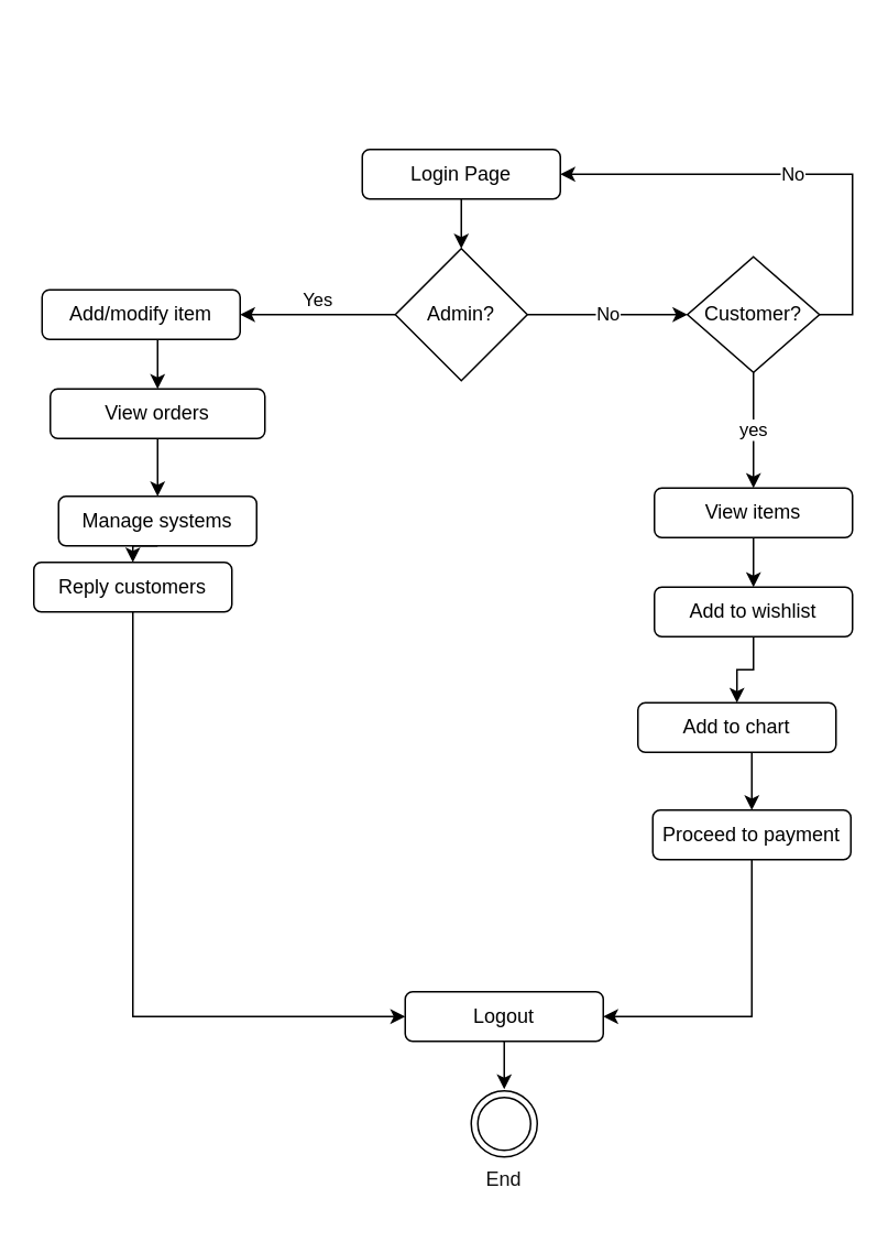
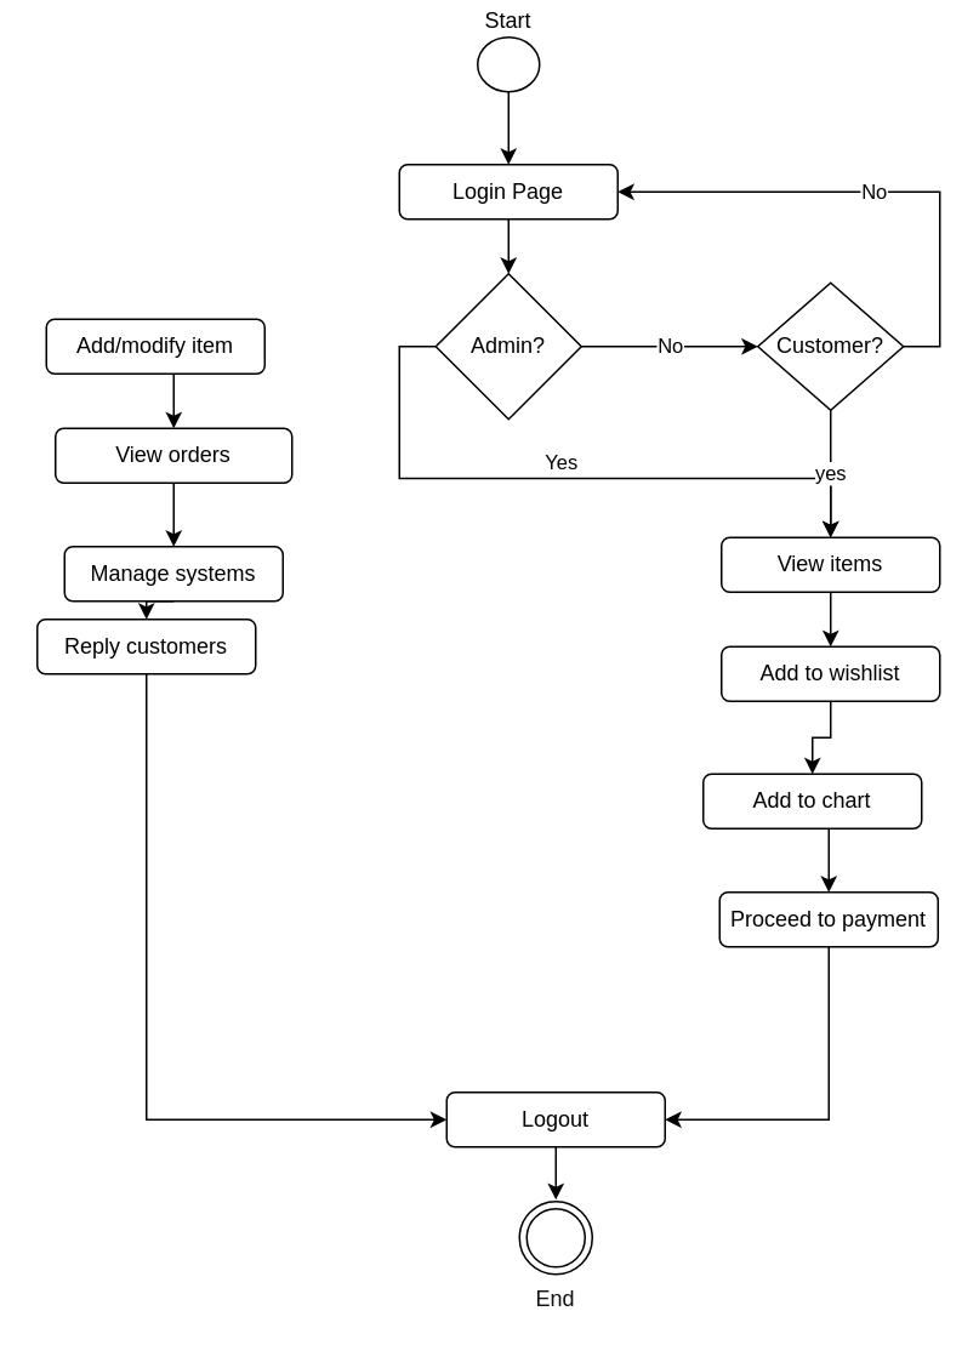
+ <mxCell id="3" value="Start&lt;br&gt;" style="ellipse;whiteSpace=wrap;html=1;fillColor=none;verticalAlign=bottom;labelPosition=center;verticalLabelPosition=top;align=center;" parent="1" vertex="1"><mxGeometry x="262" y="20" width="34" height="30" as="geometry" /></mxCell>
+ <mxCell id="2" style="edgeStyle=orthogonalEdgeStyle;rounded=0;orthogonalLoop=1;jettySize=auto;html=1;exitX=0.5;exitY=1;exitDx=0;exitDy=0;" parent="1" source="3" target="5" edge="1"><mxGeometry relative="1" as="geometry" /></mxCell>
- <mxCell id="6" value="Yes" style="edgeStyle=orthogonalEdgeStyle;rounded=0;orthogonalLoop=1;jettySize=auto;html=1;exitX=0;exitY=0.5;exitDx=0;exitDy=0;entryX=1;entryY=0.5;entryDx=0;entryDy=0;verticalAlign=bottom;" parent="1" source="8" target="10" edge="1"><mxGeometry relative="1" as="geometry" /></mxCell>
+ <mxCell id="6" value="Yes" style="edgeStyle=orthogonalEdgeStyle;rounded=0;orthogonalLoop=1;jettySize=auto;html=1;exitX=0;exitY=0.5;exitDx=0;exitDy=0;verticalAlign=bottom;" parent="1" source="8" target="12" edge="1"><mxGeometry relative="1" as="geometry" /></mxCell>
